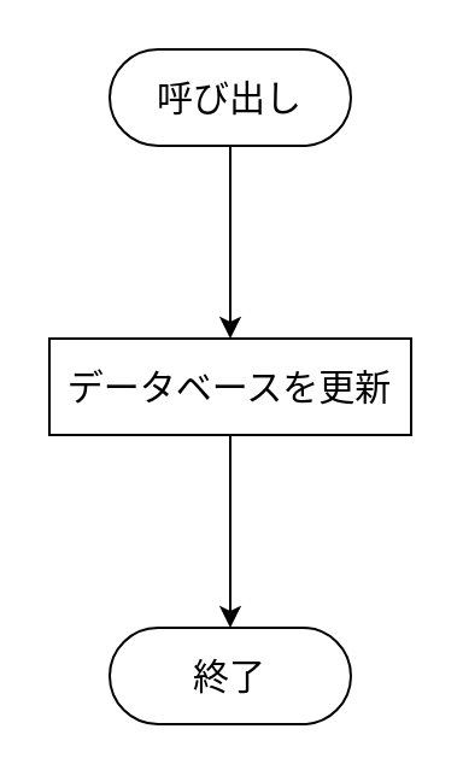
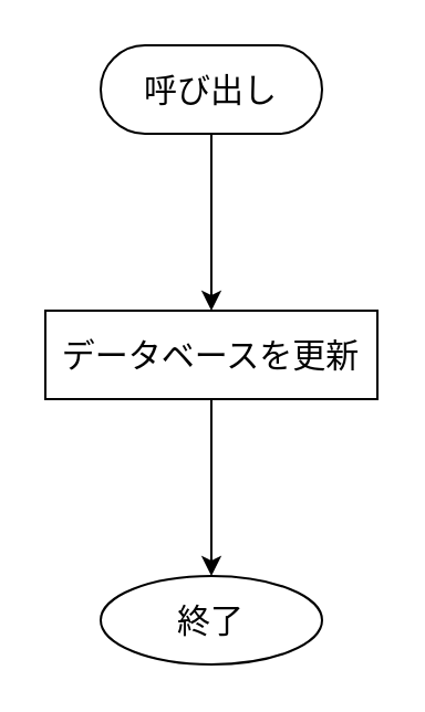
- <mxCell id="6" value="&lt;span style=&quot;font-size: 15px;&quot;&gt;終了&lt;/span&gt;" style="rounded=1;whiteSpace=wrap;html=1;arcSize=50;" vertex="1" parent="1"><mxGeometry x="45" y="260" width="100" height="40" as="geometry" /></mxCell>
+ <mxCell id="6" value="&lt;span style=&quot;font-size: 15px;&quot;&gt;終了&lt;/span&gt;" style="ellipse;whiteSpace=wrap;html=1;arcSize=50;" vertex="1" parent="1"><mxGeometry x="45" y="260" width="100" height="40" as="geometry" /></mxCell>
